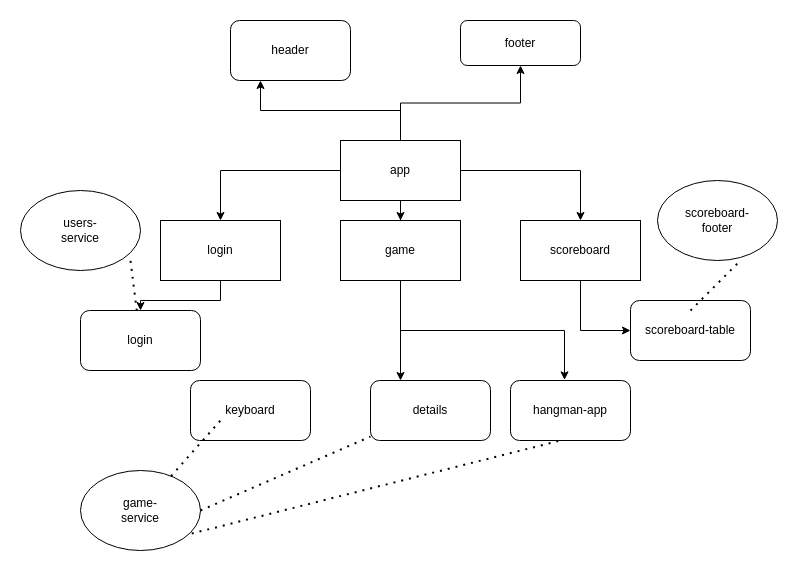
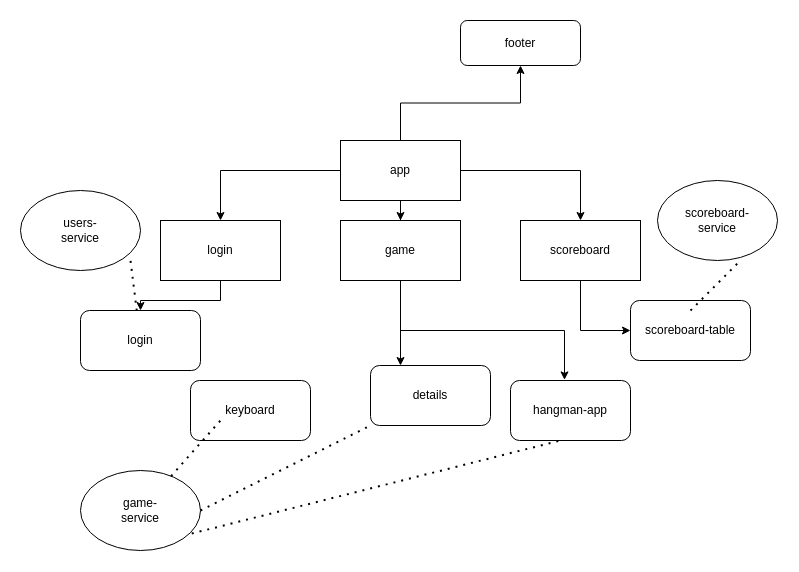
- <mxCell id="15" value="header" style="rounded=1;whiteSpace=wrap;html=1;" parent="1" vertex="1"><mxGeometry x="230" y="20" width="120" height="60" as="geometry" /></mxCell>
- <mxCell id="6" style="edgeStyle=orthogonalEdgeStyle;rounded=0;orthogonalLoop=1;jettySize=auto;html=1;entryX=0.25;entryY=1;entryDx=0;entryDy=0;" parent="1" source="7" target="15" edge="1"><mxGeometry relative="1" as="geometry"><mxPoint x="200" y="80" as="targetPoint" /><Array as="points"><mxPoint x="400" y="110" /><mxPoint x="260" y="110" /></Array></mxGeometry></mxCell>
- <mxCell id="24" value="scoreboard-&lt;br&gt;footer" style="ellipse;whiteSpace=wrap;html=1;" parent="1" vertex="1"><mxGeometry x="657" y="180" width="120" height="80" as="geometry" /></mxCell>
+ <mxCell id="24" value="scoreboard-&lt;br&gt;service" style="ellipse;whiteSpace=wrap;html=1;" parent="1" vertex="1"><mxGeometry x="657" y="180" width="120" height="80" as="geometry" /></mxCell>
- <mxCell id="19" value="details" style="rounded=1;whiteSpace=wrap;html=1;" parent="1" vertex="1"><mxGeometry x="370" y="380" width="120" height="60" as="geometry" /></mxCell>
+ <mxCell id="19" value="details" style="rounded=1;whiteSpace=wrap;html=1;" parent="1" vertex="1"><mxGeometry x="370" y="365" width="120" height="60" as="geometry" /></mxCell>
